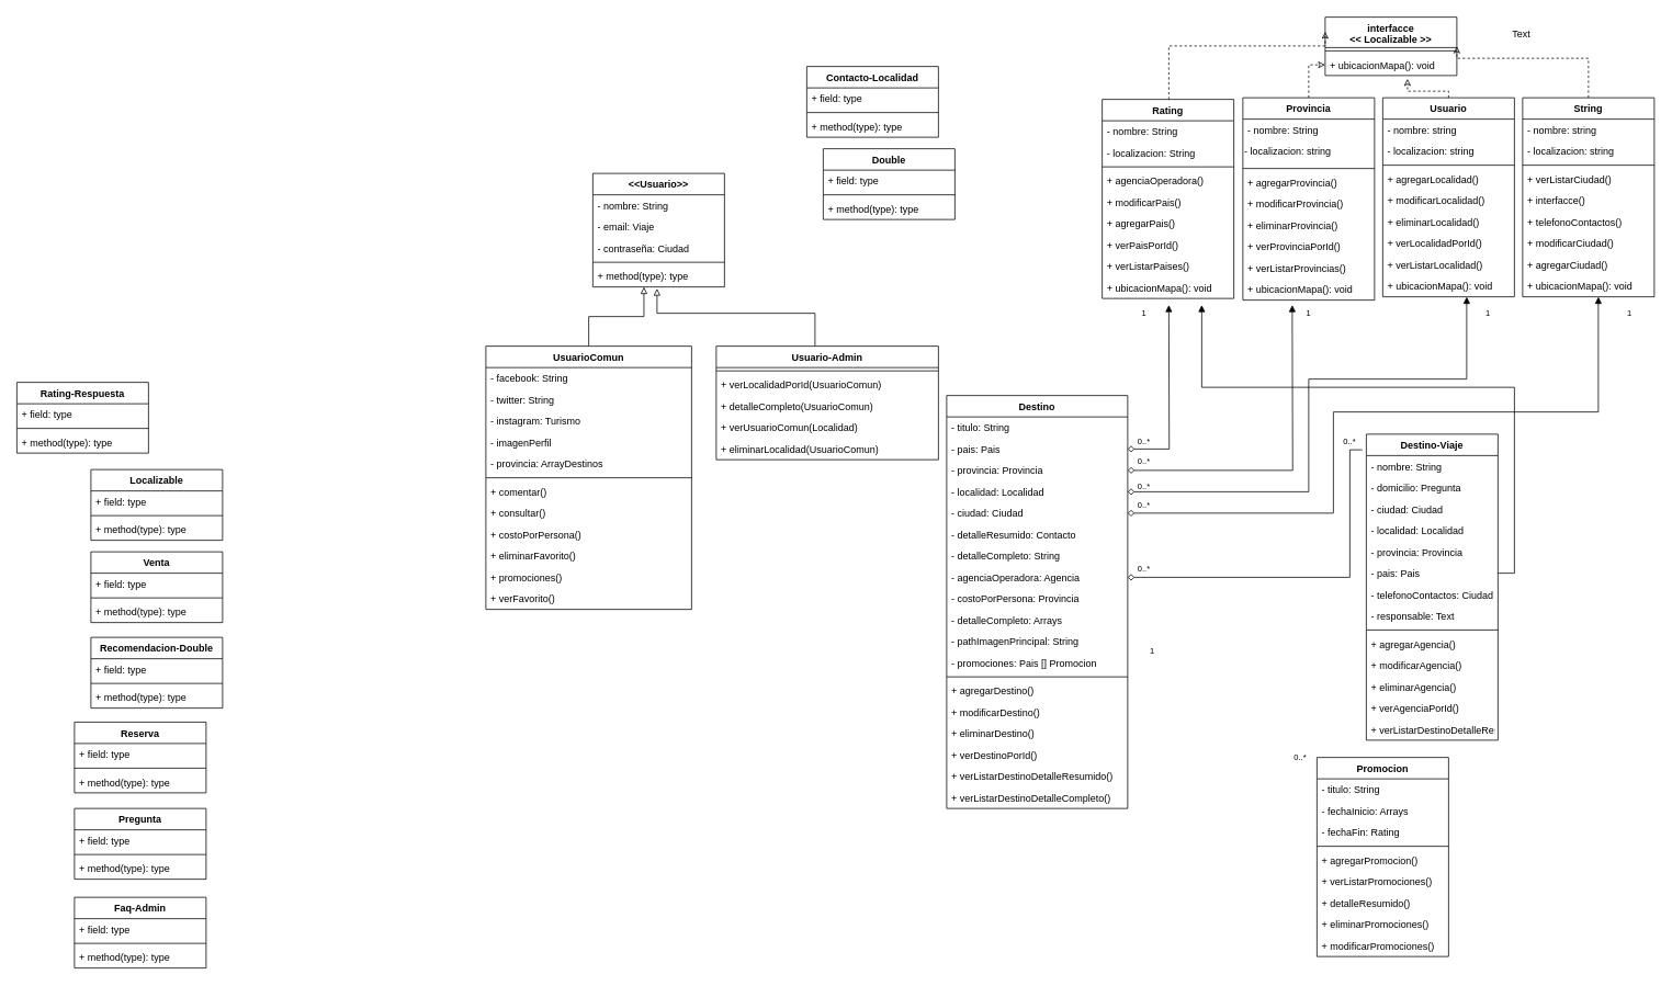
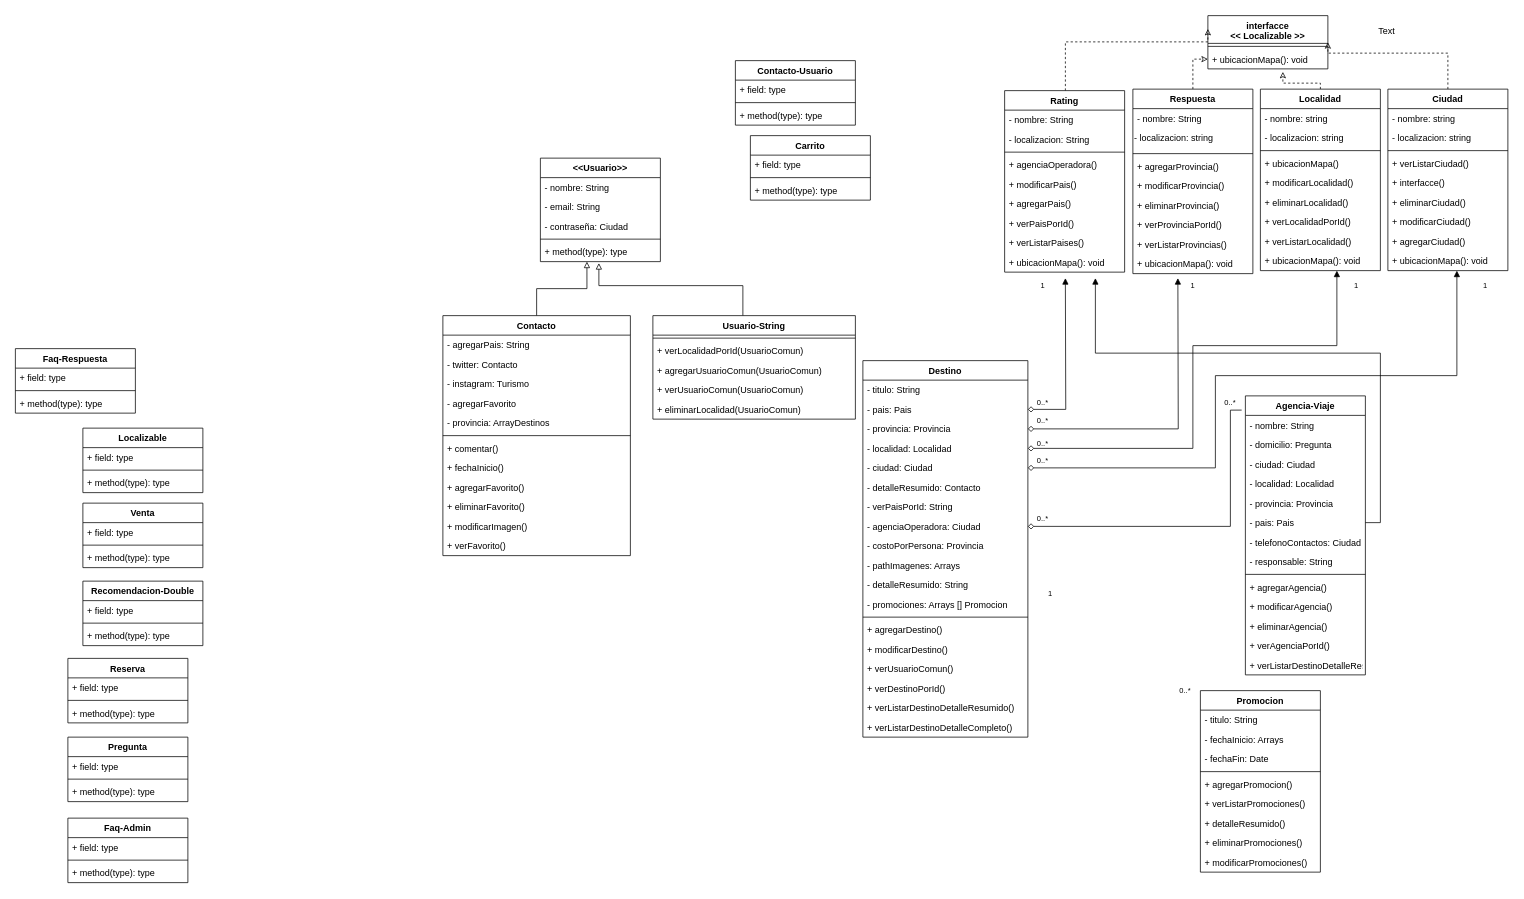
- <mxCell id="64" value="Contacto-Localidad" style="swimlane;fontStyle=1;align=center;verticalAlign=top;childLayout=stackLayout;horizontal=1;startSize=26;horizontalStack=0;resizeParent=1;resizeParentMax=0;resizeLast=0;collapsible=1;marginBottom=0;" parent="1" vertex="1"><mxGeometry x="980" y="80" width="160" height="86" as="geometry" /></mxCell>
+ <mxCell id="64" value="Contacto-Usuario" style="swimlane;fontStyle=1;align=center;verticalAlign=top;childLayout=stackLayout;horizontal=1;startSize=26;horizontalStack=0;resizeParent=1;resizeParentMax=0;resizeLast=0;collapsible=1;marginBottom=0;" parent="1" vertex="1"><mxGeometry x="980" y="80" width="160" height="86" as="geometry" /></mxCell>
- <mxCell id="40" value="Provincia" style="swimlane;fontStyle=1;align=center;verticalAlign=top;childLayout=stackLayout;horizontal=1;startSize=26;horizontalStack=0;resizeParent=1;resizeParentMax=0;resizeLast=0;collapsible=1;marginBottom=0;" parent="1" vertex="1"><mxGeometry x="1510" y="118" width="160" height="246" as="geometry" /></mxCell>
+ <mxCell id="40" value="Respuesta" style="swimlane;fontStyle=1;align=center;verticalAlign=top;childLayout=stackLayout;horizontal=1;startSize=26;horizontalStack=0;resizeParent=1;resizeParentMax=0;resizeLast=0;collapsible=1;marginBottom=0;" parent="1" vertex="1"><mxGeometry x="1510" y="118" width="160" height="246" as="geometry" /></mxCell>
- <mxCell id="29" value="Usuario" style="swimlane;fontStyle=1;align=center;verticalAlign=top;childLayout=stackLayout;horizontal=1;startSize=26;horizontalStack=0;resizeParent=1;resizeParentMax=0;resizeLast=0;collapsible=1;marginBottom=0;" parent="1" vertex="1"><mxGeometry x="1680" y="118" width="160" height="242" as="geometry" /></mxCell>
+ <mxCell id="29" value="Localidad" style="swimlane;fontStyle=1;align=center;verticalAlign=top;childLayout=stackLayout;horizontal=1;startSize=26;horizontalStack=0;resizeParent=1;resizeParentMax=0;resizeLast=0;collapsible=1;marginBottom=0;" parent="1" vertex="1"><mxGeometry x="1680" y="118" width="160" height="242" as="geometry" /></mxCell>
- <mxCell id="134" value="String" style="swimlane;fontStyle=1;align=center;verticalAlign=top;childLayout=stackLayout;horizontal=1;startSize=26;horizontalStack=0;resizeParent=1;resizeParentMax=0;resizeLast=0;collapsible=1;marginBottom=0;" parent="1" vertex="1"><mxGeometry x="1850" y="118" width="160" height="242" as="geometry" /></mxCell>
+ <mxCell id="134" value="Ciudad" style="swimlane;fontStyle=1;align=center;verticalAlign=top;childLayout=stackLayout;horizontal=1;startSize=26;horizontalStack=0;resizeParent=1;resizeParentMax=0;resizeLast=0;collapsible=1;marginBottom=0;" parent="1" vertex="1"><mxGeometry x="1850" y="118" width="160" height="242" as="geometry" /></mxCell>
- <mxCell id="83" value="Double" style="swimlane;fontStyle=1;align=center;verticalAlign=top;childLayout=stackLayout;horizontal=1;startSize=26;horizontalStack=0;resizeParent=1;resizeParentMax=0;resizeLast=0;collapsible=1;marginBottom=0;fontSize=12;" parent="1" vertex="1"><mxGeometry x="1000" y="180" width="160" height="86" as="geometry"><mxRectangle x="400" y="260" width="70" height="26" as="alternateBounds" /></mxGeometry></mxCell>
+ <mxCell id="83" value="Carrito" style="swimlane;fontStyle=1;align=center;verticalAlign=top;childLayout=stackLayout;horizontal=1;startSize=26;horizontalStack=0;resizeParent=1;resizeParentMax=0;resizeLast=0;collapsible=1;marginBottom=0;fontSize=12;" parent="1" vertex="1"><mxGeometry x="1000" y="180" width="160" height="86" as="geometry"><mxRectangle x="400" y="260" width="70" height="26" as="alternateBounds" /></mxGeometry></mxCell>
- <mxCell id="33" value="+ agregarLocalidad() " style="text;strokeColor=none;fillColor=none;align=left;verticalAlign=top;spacingLeft=4;spacingRight=4;overflow=hidden;rotatable=0;points=[[0,0.5],[1,0.5]];portConstraint=eastwest;" parent="29" vertex="1"><mxGeometry y="86" width="160" height="26" as="geometry" /></mxCell>
+ <mxCell id="33" value="+ ubicacionMapa() " style="text;strokeColor=none;fillColor=none;align=left;verticalAlign=top;spacingLeft=4;spacingRight=4;overflow=hidden;rotatable=0;points=[[0,0.5],[1,0.5]];portConstraint=eastwest;" parent="29" vertex="1"><mxGeometry y="86" width="160" height="26" as="geometry" /></mxCell>
- <mxCell id="140" value="+ telefonoContactos() " style="text;strokeColor=none;fillColor=none;align=left;verticalAlign=top;spacingLeft=4;spacingRight=4;overflow=hidden;rotatable=0;points=[[0,0.5],[1,0.5]];portConstraint=eastwest;" parent="134" vertex="1"><mxGeometry y="138" width="160" height="26" as="geometry" /></mxCell>
+ <mxCell id="140" value="+ eliminarCiudad() " style="text;strokeColor=none;fillColor=none;align=left;verticalAlign=top;spacingLeft=4;spacingRight=4;overflow=hidden;rotatable=0;points=[[0,0.5],[1,0.5]];portConstraint=eastwest;" parent="134" vertex="1"><mxGeometry y="138" width="160" height="26" as="geometry" /></mxCell>
- <mxCell id="4" value="- email: Viaje" style="text;strokeColor=none;fillColor=none;align=left;verticalAlign=top;spacingLeft=4;spacingRight=4;overflow=hidden;rotatable=0;points=[[0,0.5],[1,0.5]];portConstraint=eastwest;" vertex="1" parent="2"><mxGeometry y="52" width="160" height="26" as="geometry" /></mxCell>
+ <mxCell id="4" value="- email: String" style="text;strokeColor=none;fillColor=none;align=left;verticalAlign=top;spacingLeft=4;spacingRight=4;overflow=hidden;rotatable=0;points=[[0,0.5],[1,0.5]];portConstraint=eastwest;" vertex="1" parent="2"><mxGeometry y="52" width="160" height="26" as="geometry" /></mxCell>
- <mxCell id="166" value="UsuarioComun" style="swimlane;fontStyle=1;align=center;verticalAlign=top;childLayout=stackLayout;horizontal=1;startSize=26;horizontalStack=0;resizeParent=1;resizeParentMax=0;resizeLast=0;collapsible=1;marginBottom=0;" vertex="1" parent="1"><mxGeometry x="590" y="420" width="250" height="320" as="geometry" /></mxCell>
+ <mxCell id="166" value="Contacto" style="swimlane;fontStyle=1;align=center;verticalAlign=top;childLayout=stackLayout;horizontal=1;startSize=26;horizontalStack=0;resizeParent=1;resizeParentMax=0;resizeLast=0;collapsible=1;marginBottom=0;" vertex="1" parent="1"><mxGeometry x="590" y="420" width="250" height="320" as="geometry" /></mxCell>
- <mxCell id="77" value="Usuario-Admin" style="swimlane;fontStyle=1;align=center;verticalAlign=top;childLayout=stackLayout;horizontal=1;startSize=26;horizontalStack=0;resizeParent=1;resizeParentMax=0;resizeLast=0;collapsible=1;marginBottom=0;" parent="1" vertex="1"><mxGeometry x="870" y="420" width="270" height="138" as="geometry" /></mxCell>
+ <mxCell id="77" value="Usuario-String" style="swimlane;fontStyle=1;align=center;verticalAlign=top;childLayout=stackLayout;horizontal=1;startSize=26;horizontalStack=0;resizeParent=1;resizeParentMax=0;resizeLast=0;collapsible=1;marginBottom=0;" parent="1" vertex="1"><mxGeometry x="870" y="420" width="270" height="138" as="geometry" /></mxCell>
- <mxCell id="167" value="- facebook: String " style="text;strokeColor=none;fillColor=none;align=left;verticalAlign=top;spacingLeft=4;spacingRight=4;overflow=hidden;rotatable=0;points=[[0,0.5],[1,0.5]];portConstraint=eastwest;" vertex="1" parent="166"><mxGeometry y="26" width="250" height="26" as="geometry" /></mxCell>
+ <mxCell id="167" value="- agregarPais: String " style="text;strokeColor=none;fillColor=none;align=left;verticalAlign=top;spacingLeft=4;spacingRight=4;overflow=hidden;rotatable=0;points=[[0,0.5],[1,0.5]];portConstraint=eastwest;" vertex="1" parent="166"><mxGeometry y="26" width="250" height="26" as="geometry" /></mxCell>
- <mxCell id="72" value="Rating-Respuesta" style="swimlane;fontStyle=1;align=center;verticalAlign=top;childLayout=stackLayout;horizontal=1;startSize=26;horizontalStack=0;resizeParent=1;resizeParentMax=0;resizeLast=0;collapsible=1;marginBottom=0;" parent="1" vertex="1"><mxGeometry x="20" y="464" width="160" height="86" as="geometry" /></mxCell>
+ <mxCell id="72" value="Faq-Respuesta" style="swimlane;fontStyle=1;align=center;verticalAlign=top;childLayout=stackLayout;horizontal=1;startSize=26;horizontalStack=0;resizeParent=1;resizeParentMax=0;resizeLast=0;collapsible=1;marginBottom=0;" parent="1" vertex="1"><mxGeometry x="20" y="464" width="160" height="86" as="geometry" /></mxCell>
- <mxCell id="168" value="- twitter: String " style="text;strokeColor=none;fillColor=none;align=left;verticalAlign=top;spacingLeft=4;spacingRight=4;overflow=hidden;rotatable=0;points=[[0,0.5],[1,0.5]];portConstraint=eastwest;" vertex="1" parent="166"><mxGeometry y="52" width="250" height="26" as="geometry" /></mxCell>
+ <mxCell id="168" value="- twitter: Contacto " style="text;strokeColor=none;fillColor=none;align=left;verticalAlign=top;spacingLeft=4;spacingRight=4;overflow=hidden;rotatable=0;points=[[0,0.5],[1,0.5]];portConstraint=eastwest;" vertex="1" parent="166"><mxGeometry y="52" width="250" height="26" as="geometry" /></mxCell>
- <mxCell id="80" value="+ detalleCompleto(UsuarioComun)" style="text;strokeColor=none;fillColor=none;align=left;verticalAlign=top;spacingLeft=4;spacingRight=4;overflow=hidden;rotatable=0;points=[[0,0.5],[1,0.5]];portConstraint=eastwest;" vertex="1" parent="77"><mxGeometry y="60" width="270" height="26" as="geometry" /></mxCell>
+ <mxCell id="80" value="+ agregarUsuarioComun(UsuarioComun)" style="text;strokeColor=none;fillColor=none;align=left;verticalAlign=top;spacingLeft=4;spacingRight=4;overflow=hidden;rotatable=0;points=[[0,0.5],[1,0.5]];portConstraint=eastwest;" vertex="1" parent="77"><mxGeometry y="60" width="270" height="26" as="geometry" /></mxCell>
- <mxCell id="81" value="+ verUsuarioComun(Localidad)" style="text;strokeColor=none;fillColor=none;align=left;verticalAlign=top;spacingLeft=4;spacingRight=4;overflow=hidden;rotatable=0;points=[[0,0.5],[1,0.5]];portConstraint=eastwest;" vertex="1" parent="77"><mxGeometry y="86" width="270" height="26" as="geometry" /></mxCell>
+ <mxCell id="81" value="+ verUsuarioComun(UsuarioComun)" style="text;strokeColor=none;fillColor=none;align=left;verticalAlign=top;spacingLeft=4;spacingRight=4;overflow=hidden;rotatable=0;points=[[0,0.5],[1,0.5]];portConstraint=eastwest;" vertex="1" parent="77"><mxGeometry y="86" width="270" height="26" as="geometry" /></mxCell>
- <mxCell id="170" value="- imagenPerfil" style="text;strokeColor=none;fillColor=none;align=left;verticalAlign=top;spacingLeft=4;spacingRight=4;overflow=hidden;rotatable=0;points=[[0,0.5],[1,0.5]];portConstraint=eastwest;" vertex="1" parent="166"><mxGeometry y="104" width="250" height="26" as="geometry" /></mxCell>
+ <mxCell id="170" value="- agregarFavorito" style="text;strokeColor=none;fillColor=none;align=left;verticalAlign=top;spacingLeft=4;spacingRight=4;overflow=hidden;rotatable=0;points=[[0,0.5],[1,0.5]];portConstraint=eastwest;" vertex="1" parent="166"><mxGeometry y="104" width="250" height="26" as="geometry" /></mxCell>
- <mxCell id="104" value="Destino-Viaje" style="swimlane;fontStyle=1;align=center;verticalAlign=top;childLayout=stackLayout;horizontal=1;startSize=26;horizontalStack=0;resizeParent=1;resizeParentMax=0;resizeLast=0;collapsible=1;marginBottom=0;fontSize=12;" parent="1" vertex="1"><mxGeometry x="1660" y="527" width="160" height="372" as="geometry" /></mxCell>
+ <mxCell id="104" value="Agencia-Viaje" style="swimlane;fontStyle=1;align=center;verticalAlign=top;childLayout=stackLayout;horizontal=1;startSize=26;horizontalStack=0;resizeParent=1;resizeParentMax=0;resizeLast=0;collapsible=1;marginBottom=0;fontSize=12;" parent="1" vertex="1"><mxGeometry x="1660" y="527" width="160" height="372" as="geometry" /></mxCell>
- <mxCell id="174" value="+ consultar()" style="text;strokeColor=none;fillColor=none;align=left;verticalAlign=top;spacingLeft=4;spacingRight=4;overflow=hidden;rotatable=0;points=[[0,0.5],[1,0.5]];portConstraint=eastwest;" vertex="1" parent="166"><mxGeometry y="190" width="250" height="26" as="geometry" /></mxCell>
+ <mxCell id="174" value="+ fechaInicio()" style="text;strokeColor=none;fillColor=none;align=left;verticalAlign=top;spacingLeft=4;spacingRight=4;overflow=hidden;rotatable=0;points=[[0,0.5],[1,0.5]];portConstraint=eastwest;" vertex="1" parent="166"><mxGeometry y="190" width="250" height="26" as="geometry" /></mxCell>
- <mxCell id="175" value="+ costoPorPersona()" style="text;strokeColor=none;fillColor=none;align=left;verticalAlign=top;spacingLeft=4;spacingRight=4;overflow=hidden;rotatable=0;points=[[0,0.5],[1,0.5]];portConstraint=eastwest;" vertex="1" parent="166"><mxGeometry y="216" width="250" height="26" as="geometry" /></mxCell>
+ <mxCell id="175" value="+ agregarFavorito()" style="text;strokeColor=none;fillColor=none;align=left;verticalAlign=top;spacingLeft=4;spacingRight=4;overflow=hidden;rotatable=0;points=[[0,0.5],[1,0.5]];portConstraint=eastwest;" vertex="1" parent="166"><mxGeometry y="216" width="250" height="26" as="geometry" /></mxCell>
- <mxCell id="15" value="- detalleCompleto: String" style="text;strokeColor=none;fillColor=none;align=left;verticalAlign=top;spacingLeft=4;spacingRight=4;overflow=hidden;rotatable=0;points=[[0,0.5],[1,0.5]];portConstraint=eastwest;" parent="8" vertex="1"><mxGeometry y="182" width="220" height="26" as="geometry" /></mxCell>
+ <mxCell id="15" value="- verPaisPorId: String" style="text;strokeColor=none;fillColor=none;align=left;verticalAlign=top;spacingLeft=4;spacingRight=4;overflow=hidden;rotatable=0;points=[[0,0.5],[1,0.5]];portConstraint=eastwest;" parent="8" vertex="1"><mxGeometry y="182" width="220" height="26" as="geometry" /></mxCell>
- <mxCell id="177" value="+ promociones()" style="text;strokeColor=none;fillColor=none;align=left;verticalAlign=top;spacingLeft=4;spacingRight=4;overflow=hidden;rotatable=0;points=[[0,0.5],[1,0.5]];portConstraint=eastwest;" vertex="1" parent="166"><mxGeometry y="268" width="250" height="26" as="geometry" /></mxCell>
+ <mxCell id="177" value="+ modificarImagen()" style="text;strokeColor=none;fillColor=none;align=left;verticalAlign=top;spacingLeft=4;spacingRight=4;overflow=hidden;rotatable=0;points=[[0,0.5],[1,0.5]];portConstraint=eastwest;" vertex="1" parent="166"><mxGeometry y="268" width="250" height="26" as="geometry" /></mxCell>
- <mxCell id="16" value="- agenciaOperadora: Agencia" style="text;strokeColor=none;fillColor=none;align=left;verticalAlign=top;spacingLeft=4;spacingRight=4;overflow=hidden;rotatable=0;points=[[0,0.5],[1,0.5]];portConstraint=eastwest;" parent="8" vertex="1"><mxGeometry y="208" width="220" height="26" as="geometry" /></mxCell>
+ <mxCell id="16" value="- agenciaOperadora: Ciudad" style="text;strokeColor=none;fillColor=none;align=left;verticalAlign=top;spacingLeft=4;spacingRight=4;overflow=hidden;rotatable=0;points=[[0,0.5],[1,0.5]];portConstraint=eastwest;" parent="8" vertex="1"><mxGeometry y="208" width="220" height="26" as="geometry" /></mxCell>
- <mxCell id="112" value="- responsable: Text" style="text;strokeColor=none;fillColor=none;align=left;verticalAlign=top;spacingLeft=4;spacingRight=4;overflow=hidden;rotatable=0;points=[[0,0.5],[1,0.5]];portConstraint=eastwest;" parent="104" vertex="1"><mxGeometry y="208" width="160" height="26" as="geometry" /></mxCell>
+ <mxCell id="112" value="- responsable: String" style="text;strokeColor=none;fillColor=none;align=left;verticalAlign=top;spacingLeft=4;spacingRight=4;overflow=hidden;rotatable=0;points=[[0,0.5],[1,0.5]];portConstraint=eastwest;" parent="104" vertex="1"><mxGeometry y="208" width="160" height="26" as="geometry" /></mxCell>
- <mxCell id="18" value="- detalleCompleto: Arrays" style="text;strokeColor=none;fillColor=none;align=left;verticalAlign=top;spacingLeft=4;spacingRight=4;overflow=hidden;rotatable=0;points=[[0,0.5],[1,0.5]];portConstraint=eastwest;" parent="8" vertex="1"><mxGeometry y="260" width="220" height="26" as="geometry" /></mxCell>
+ <mxCell id="18" value="- pathImagenes: Arrays" style="text;strokeColor=none;fillColor=none;align=left;verticalAlign=top;spacingLeft=4;spacingRight=4;overflow=hidden;rotatable=0;points=[[0,0.5],[1,0.5]];portConstraint=eastwest;" parent="8" vertex="1"><mxGeometry y="260" width="220" height="26" as="geometry" /></mxCell>
- <mxCell id="19" value="- pathImagenPrincipal: String" style="text;strokeColor=none;fillColor=none;align=left;verticalAlign=top;spacingLeft=4;spacingRight=4;overflow=hidden;rotatable=0;points=[[0,0.5],[1,0.5]];portConstraint=eastwest;" parent="8" vertex="1"><mxGeometry y="286" width="220" height="26" as="geometry" /></mxCell>
+ <mxCell id="19" value="- detalleResumido: String" style="text;strokeColor=none;fillColor=none;align=left;verticalAlign=top;spacingLeft=4;spacingRight=4;overflow=hidden;rotatable=0;points=[[0,0.5],[1,0.5]];portConstraint=eastwest;" parent="8" vertex="1"><mxGeometry y="286" width="220" height="26" as="geometry" /></mxCell>
- <mxCell id="20" value="- promociones: Pais [] Promocion" style="text;strokeColor=none;fillColor=none;align=left;verticalAlign=top;spacingLeft=4;spacingRight=4;overflow=hidden;rotatable=0;points=[[0,0.5],[1,0.5]];portConstraint=eastwest;" parent="8" vertex="1"><mxGeometry y="312" width="220" height="26" as="geometry" /></mxCell>
+ <mxCell id="20" value="- promociones: Arrays [] Promocion" style="text;strokeColor=none;fillColor=none;align=left;verticalAlign=top;spacingLeft=4;spacingRight=4;overflow=hidden;rotatable=0;points=[[0,0.5],[1,0.5]];portConstraint=eastwest;" parent="8" vertex="1"><mxGeometry y="312" width="220" height="26" as="geometry" /></mxCell>
- <mxCell id="24" value="+ eliminarDestino() " style="text;strokeColor=none;fillColor=none;align=left;verticalAlign=top;spacingLeft=4;spacingRight=4;overflow=hidden;rotatable=0;points=[[0,0.5],[1,0.5]];portConstraint=eastwest;" parent="8" vertex="1"><mxGeometry y="398" width="220" height="26" as="geometry" /></mxCell>
+ <mxCell id="24" value="+ verUsuarioComun() " style="text;strokeColor=none;fillColor=none;align=left;verticalAlign=top;spacingLeft=4;spacingRight=4;overflow=hidden;rotatable=0;points=[[0,0.5],[1,0.5]];portConstraint=eastwest;" parent="8" vertex="1"><mxGeometry y="398" width="220" height="26" as="geometry" /></mxCell>
- <mxCell id="57" value="- fechaFin: Rating" style="text;strokeColor=none;fillColor=none;align=left;verticalAlign=top;spacingLeft=4;spacingRight=4;overflow=hidden;rotatable=0;points=[[0,0.5],[1,0.5]];portConstraint=eastwest;" parent="54" vertex="1"><mxGeometry y="78" width="160" height="26" as="geometry" /></mxCell>
+ <mxCell id="57" value="- fechaFin: Date" style="text;strokeColor=none;fillColor=none;align=left;verticalAlign=top;spacingLeft=4;spacingRight=4;overflow=hidden;rotatable=0;points=[[0,0.5],[1,0.5]];portConstraint=eastwest;" parent="54" vertex="1"><mxGeometry y="78" width="160" height="26" as="geometry" /></mxCell>
